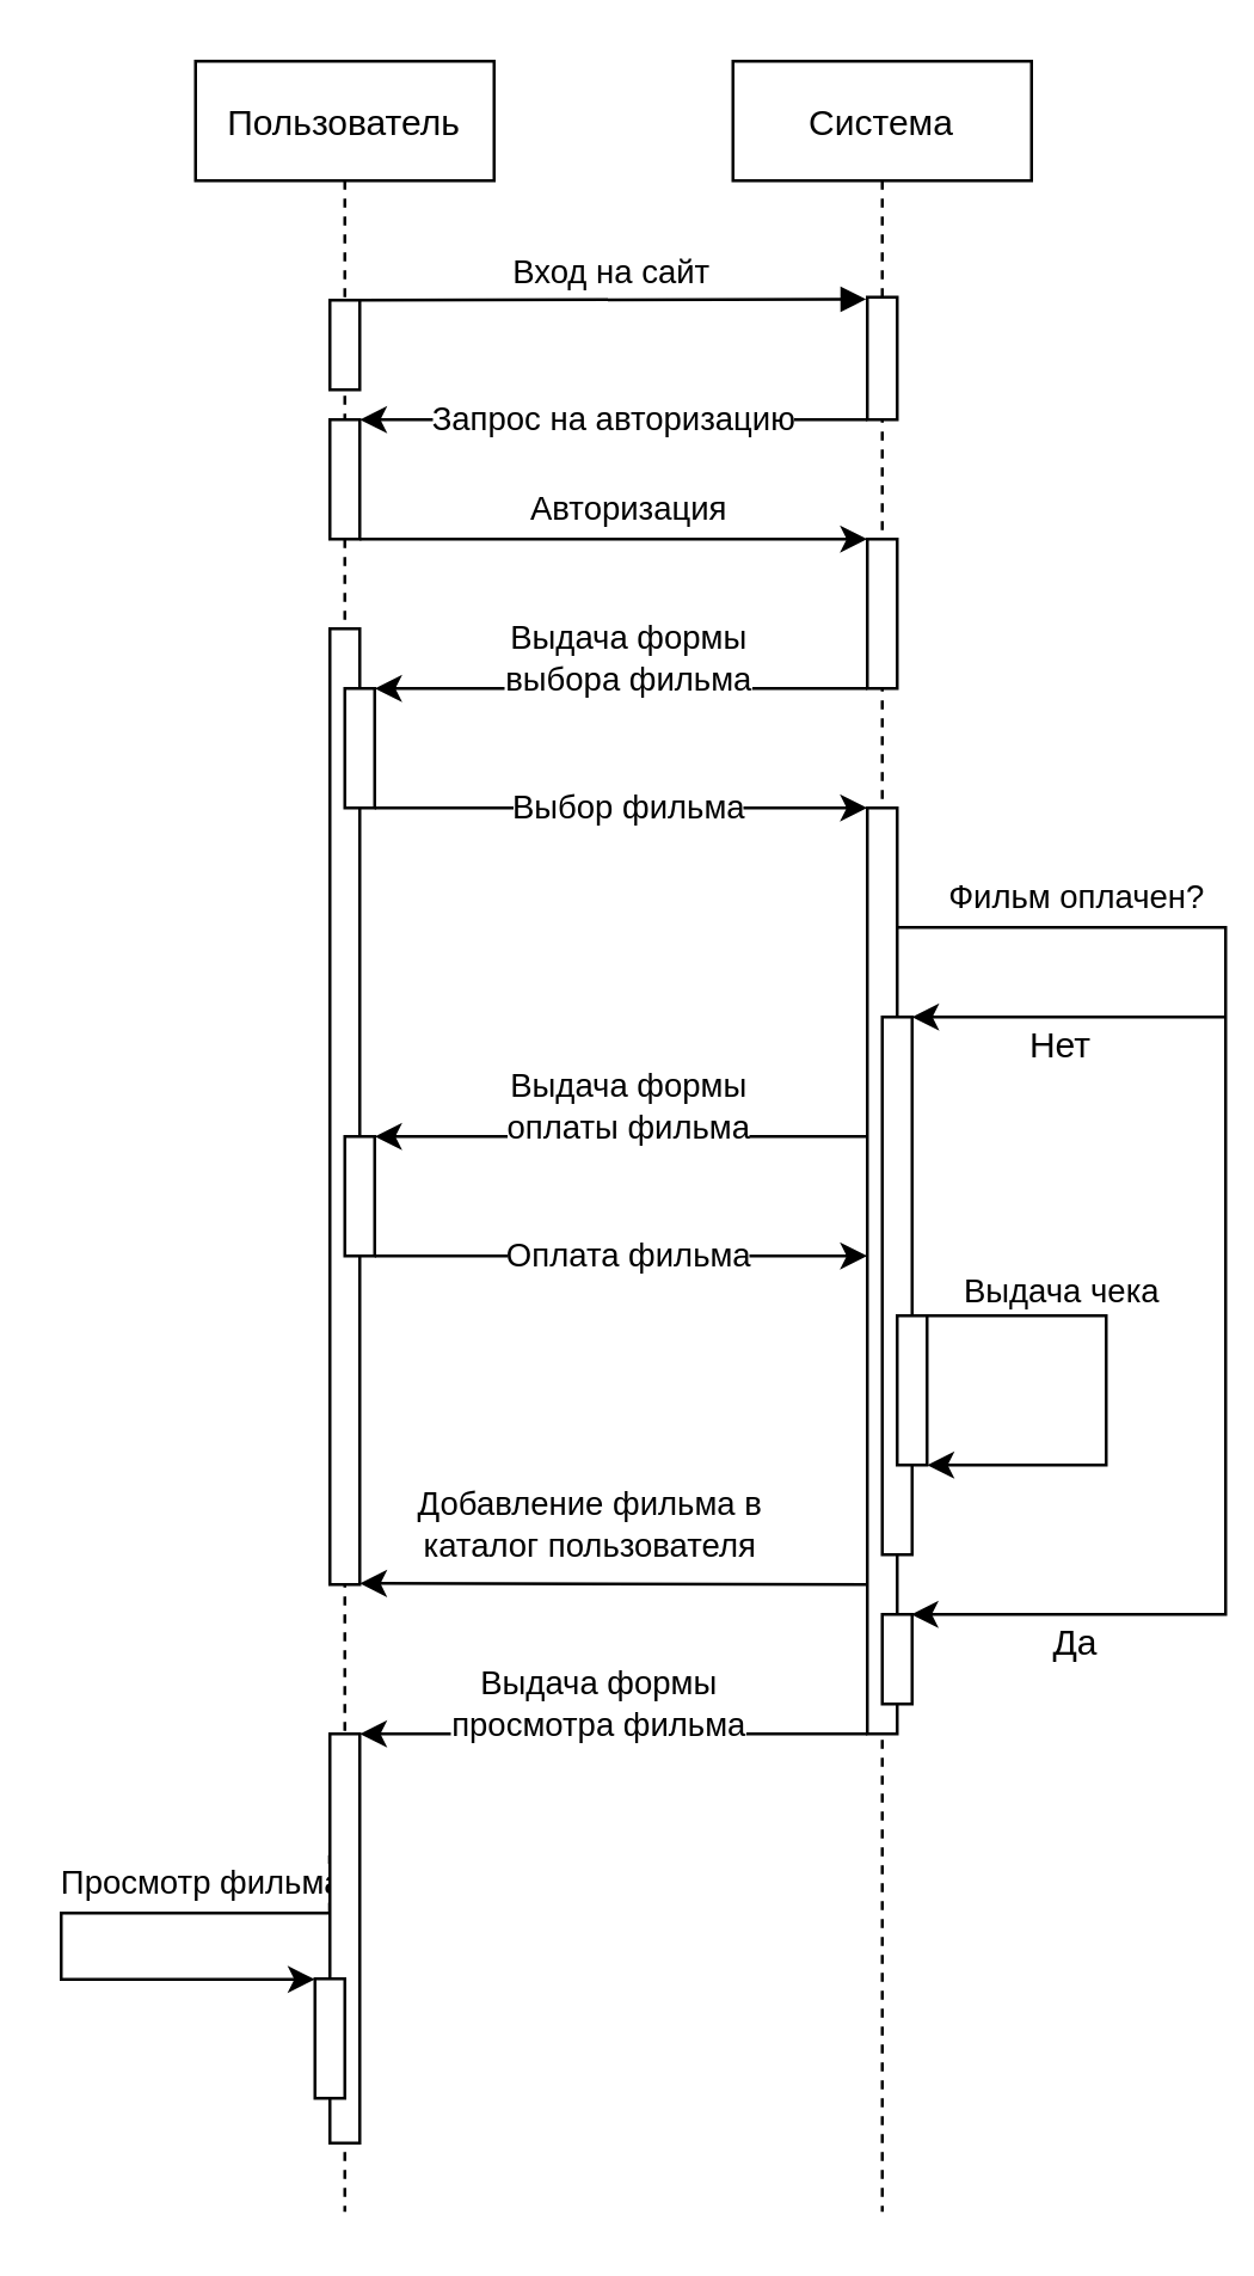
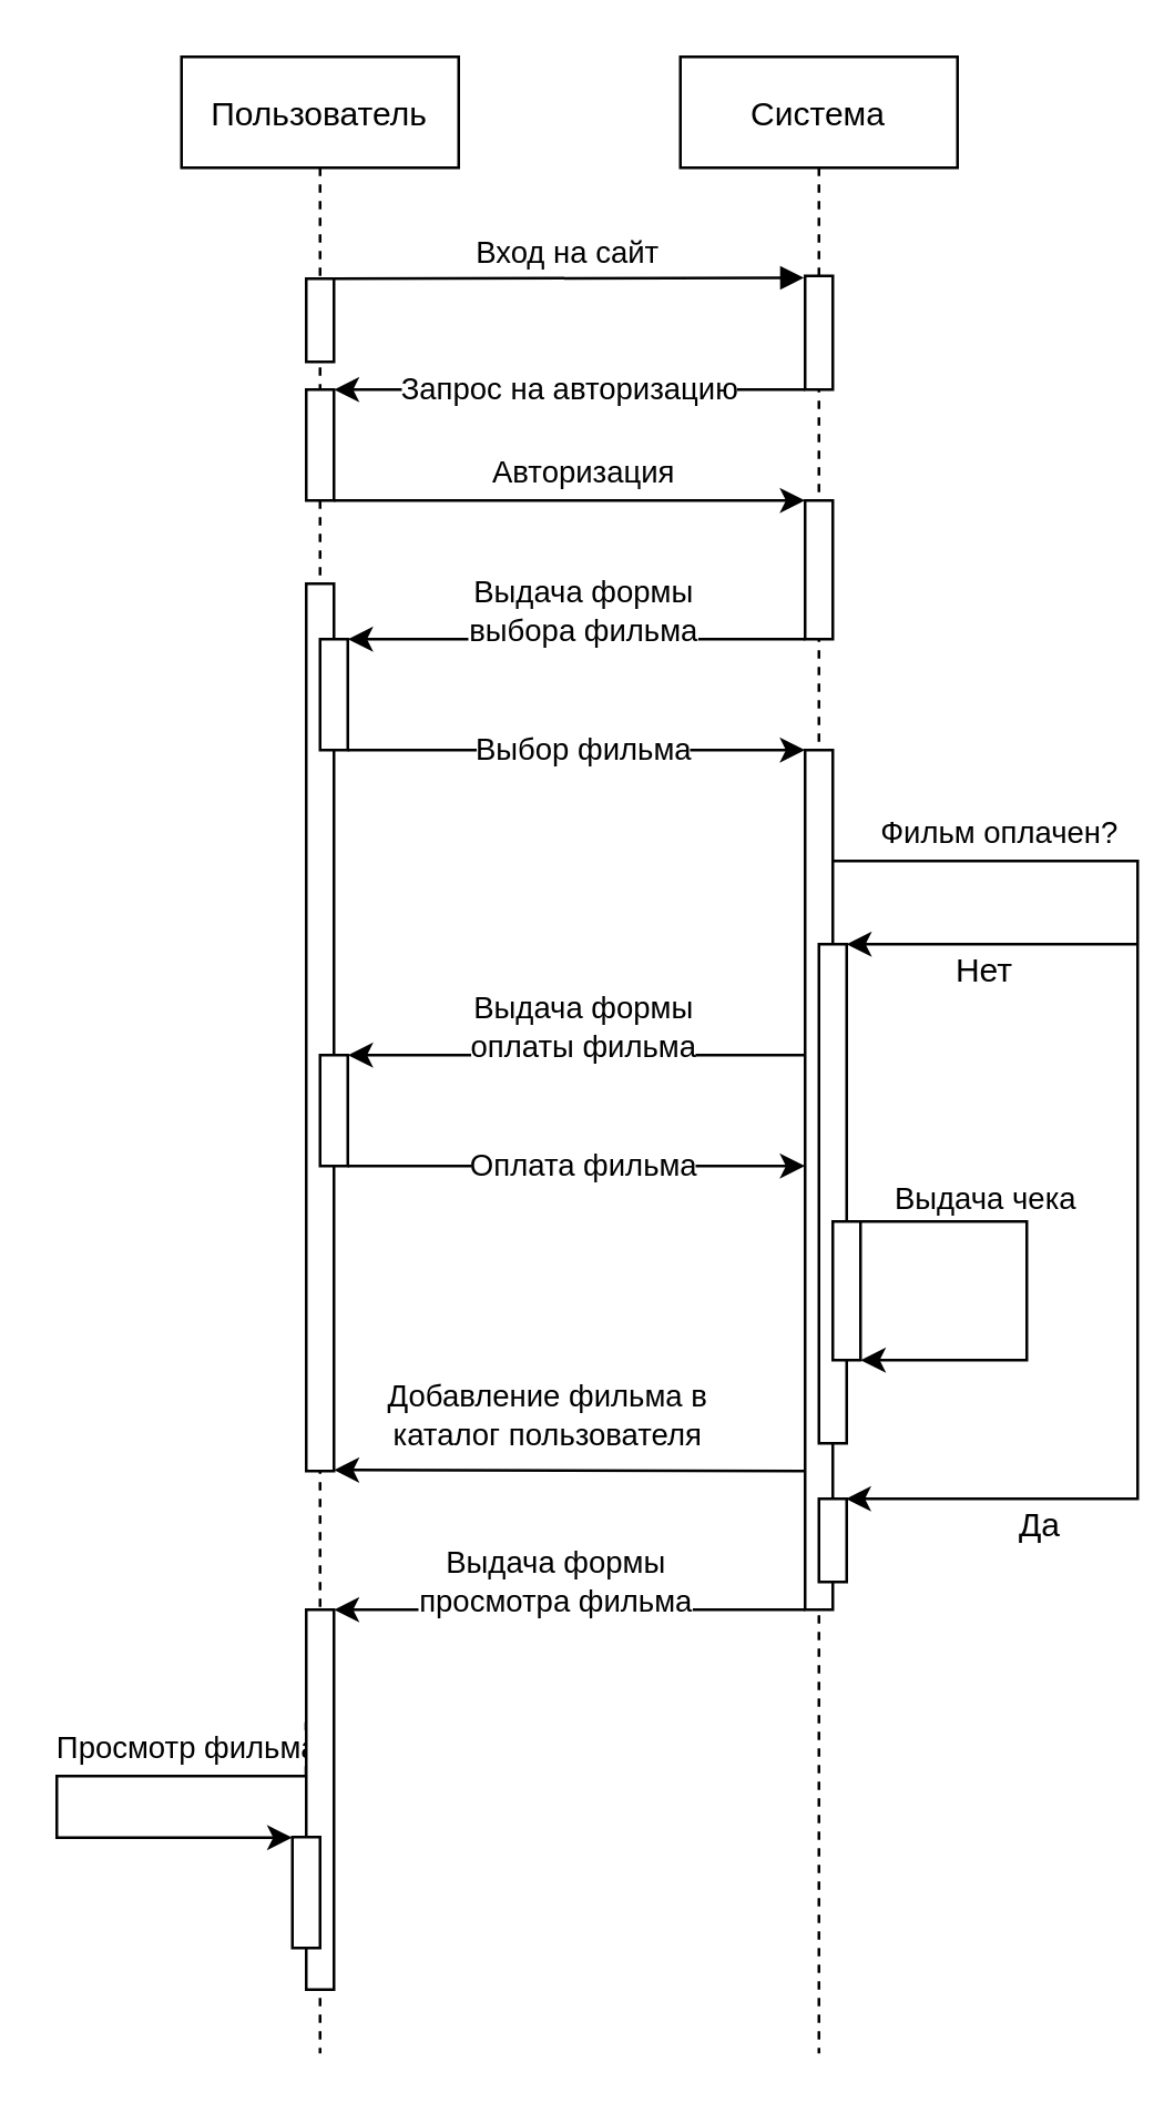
- <mxCell id="32" value="Да" style="text;html=1;strokeColor=none;fillColor=none;align=center;verticalAlign=middle;whiteSpace=wrap;rounded=0;" parent="1" vertex="1"><mxGeometry x="345" y="540" width="30" height="20" as="geometry" /></mxCell>
+ <mxCell id="32" value="Да" style="text;html=1;strokeColor=none;fillColor=none;align=center;verticalAlign=middle;whiteSpace=wrap;rounded=0;" parent="1" vertex="1"><mxGeometry x="360" y="540" width="30" height="20" as="geometry" /></mxCell>
